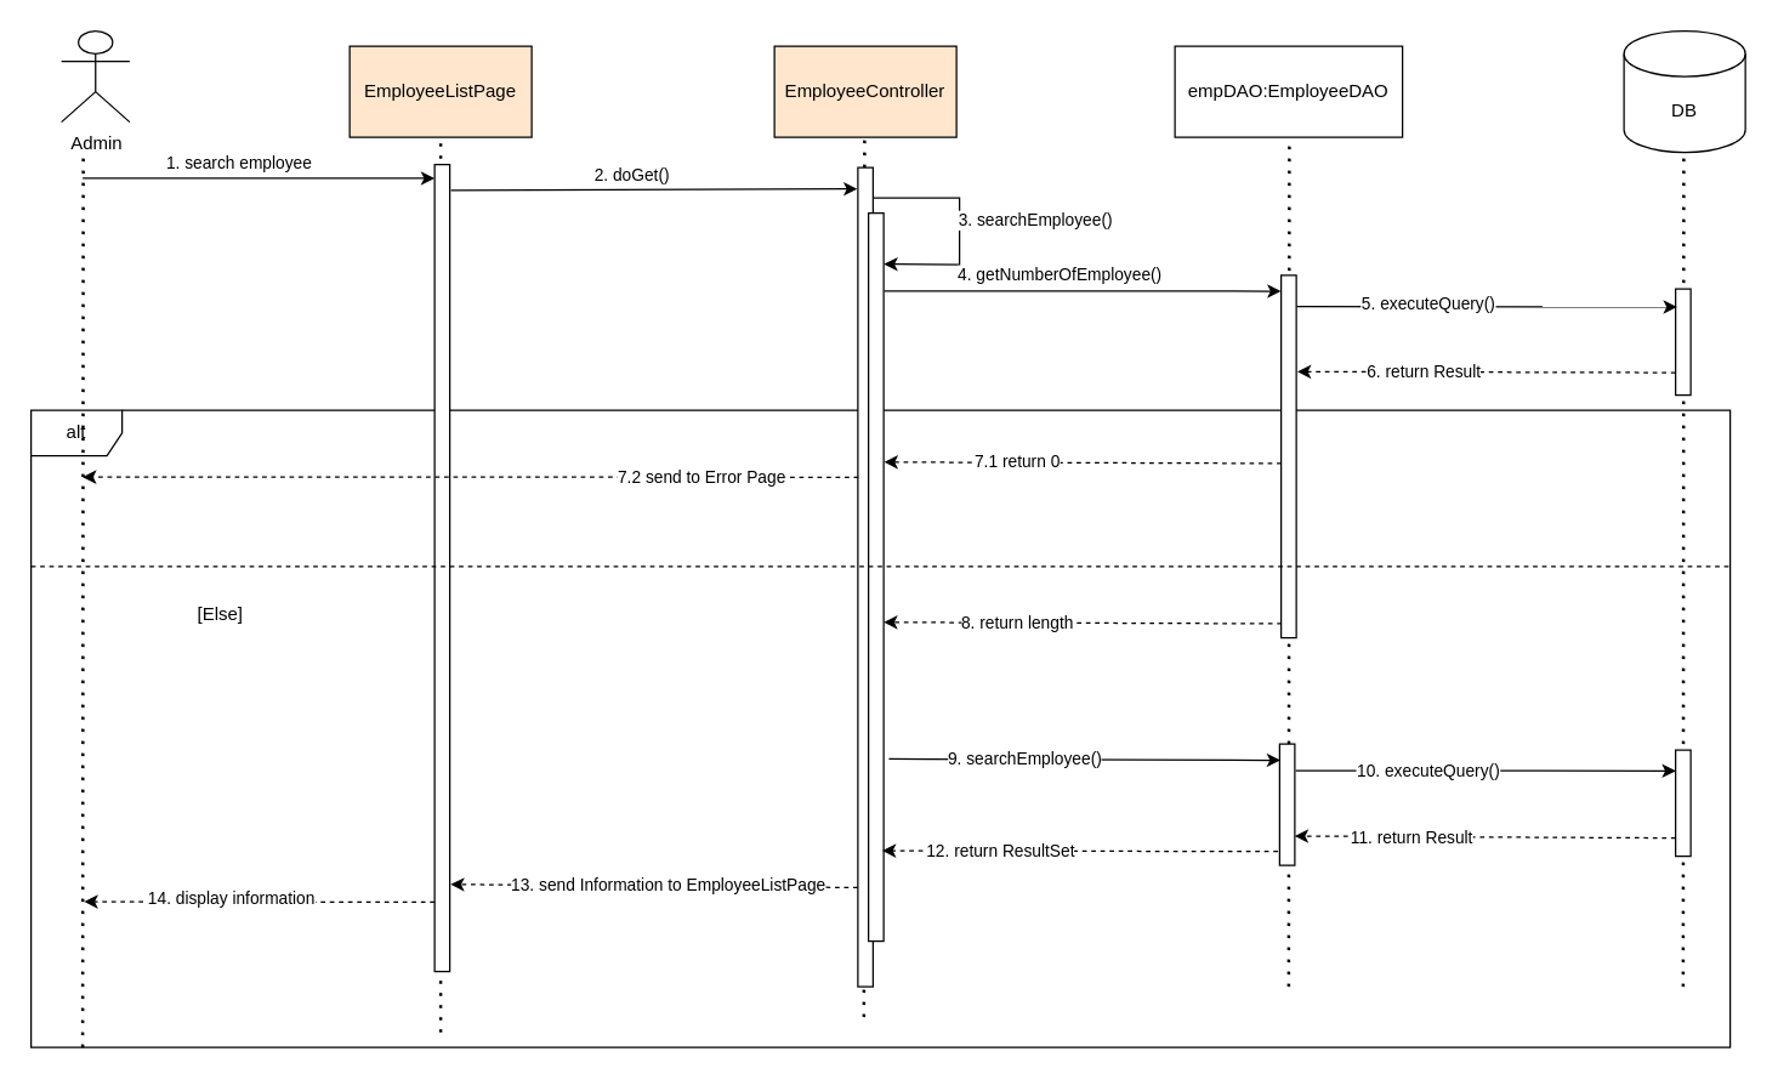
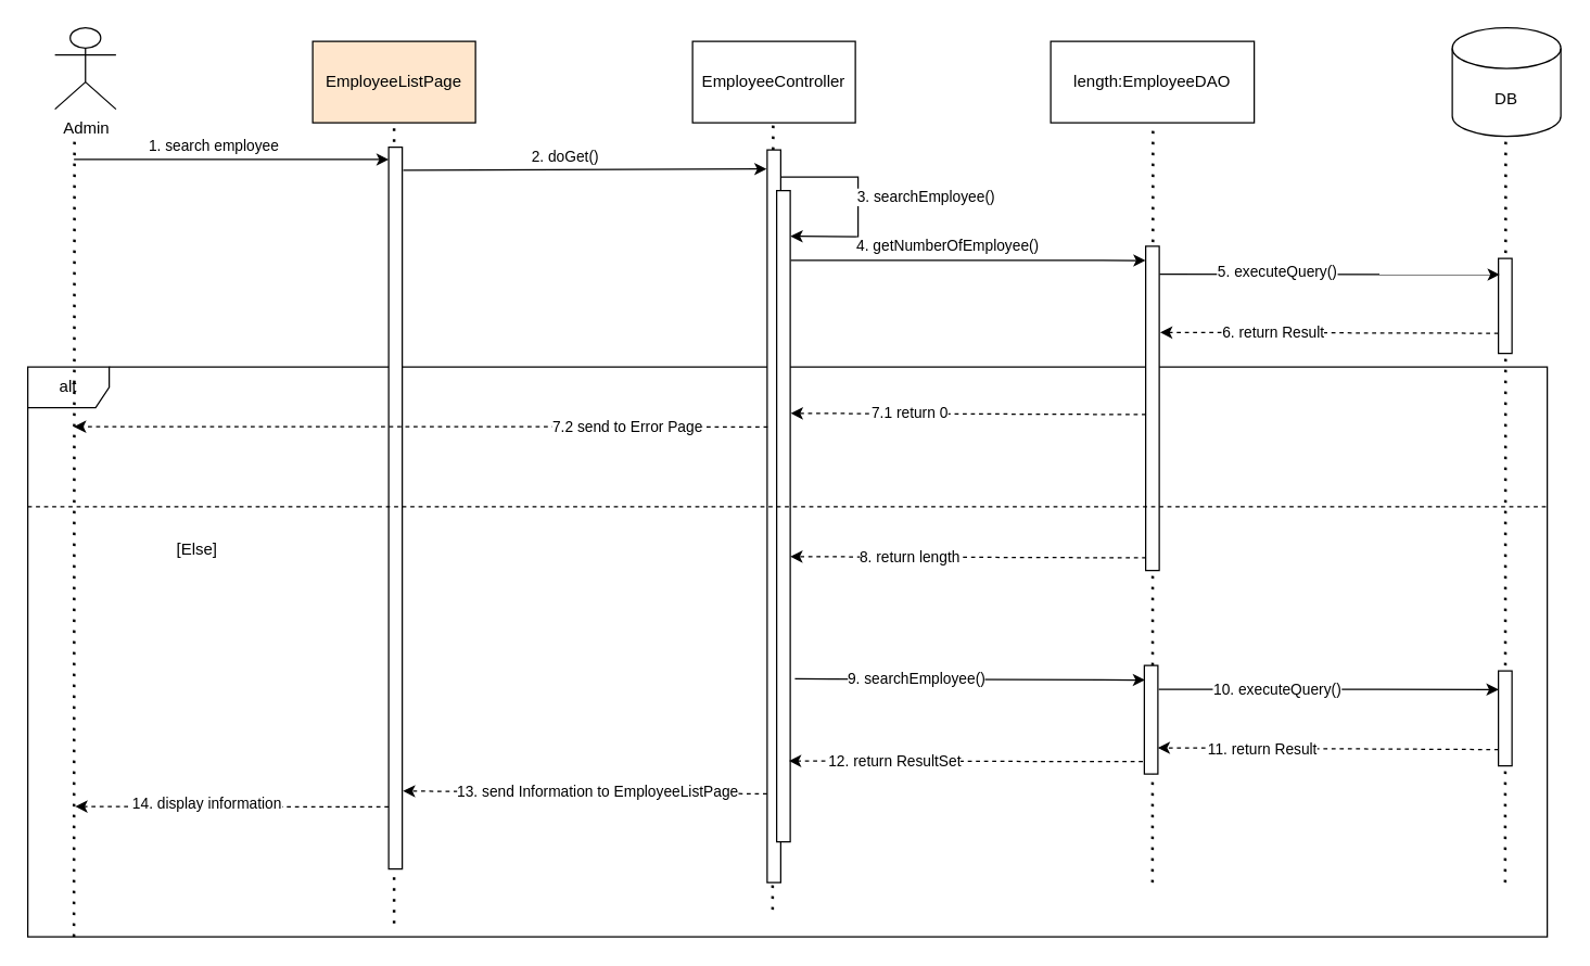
- <mxCell id="4" value="EmployeeController" style="rounded=0;whiteSpace=wrap;html=1;fillColor=#ffe6cc;" parent="1" vertex="1"><mxGeometry x="510" y="30" width="120" height="60" as="geometry" /></mxCell>
+ <mxCell id="4" value="EmployeeController" style="rounded=0;whiteSpace=wrap;html=1;" parent="1" vertex="1"><mxGeometry x="510" y="30" width="120" height="60" as="geometry" /></mxCell>
- <mxCell id="5" value="empDAO:EmployeeDAO" style="rounded=0;whiteSpace=wrap;html=1;" parent="1" vertex="1"><mxGeometry x="774" y="30" width="150" height="60" as="geometry" /></mxCell>
+ <mxCell id="5" value="length:EmployeeDAO" style="rounded=0;whiteSpace=wrap;html=1;" parent="1" vertex="1"><mxGeometry x="774" y="30" width="150" height="60" as="geometry" /></mxCell>
